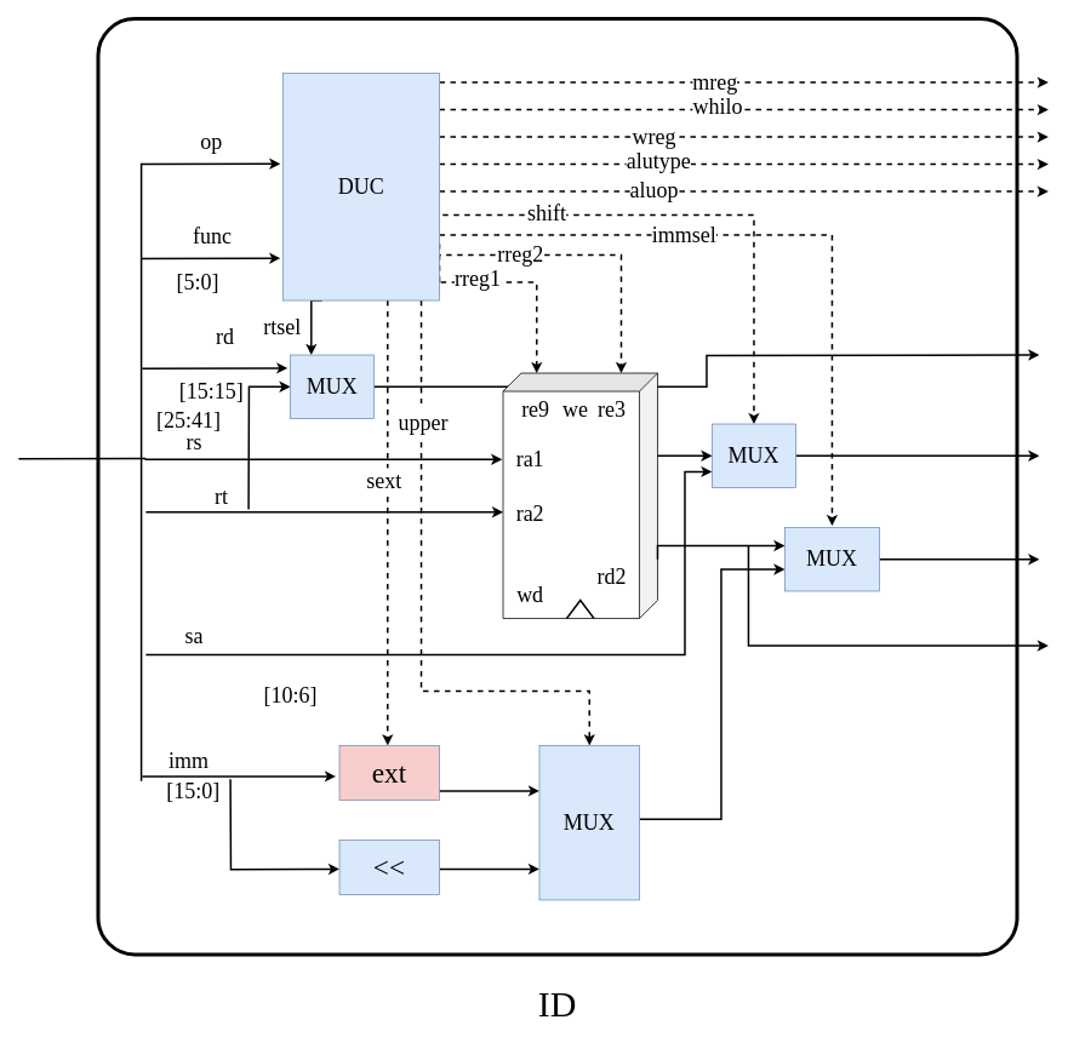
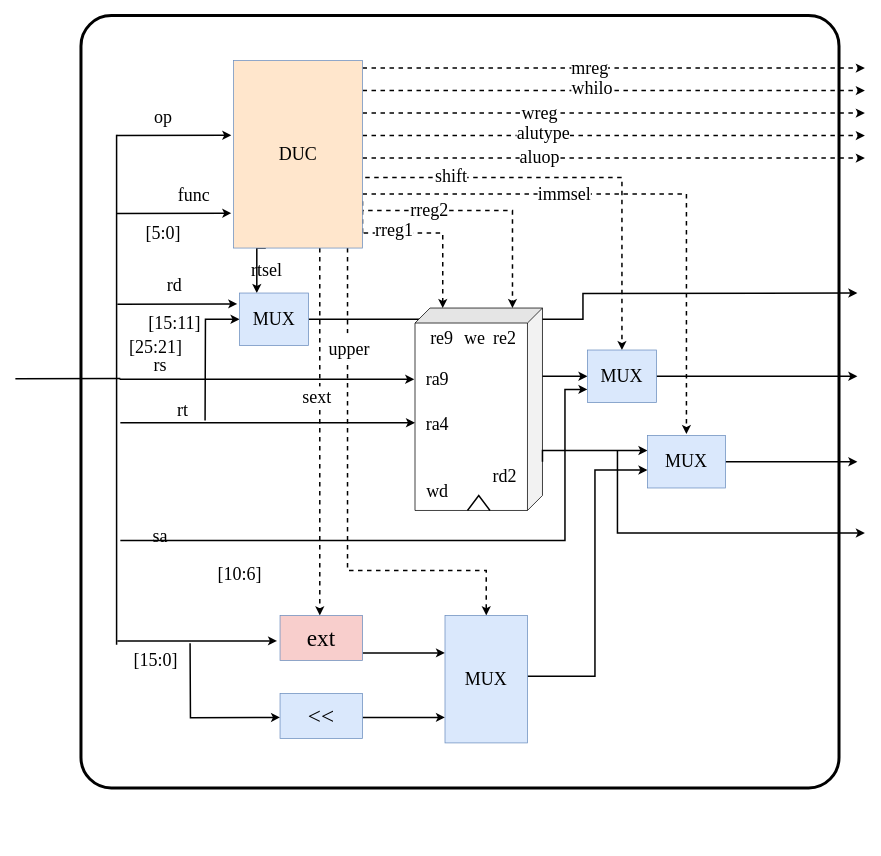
- <mxCell id="35" value="&lt;font style=&quot;font-size: 24px&quot;&gt;op&lt;/font&gt;" style="text;html=1;resizable=0;autosize=1;align=center;verticalAlign=middle;points=[];fillColor=none;strokeColor=none;rounded=0;shadow=0;sketch=0;fontFamily=Times New Roman;" parent="1" vertex="1"><mxGeometry x="212" y="146" width="40" height="20" as="geometry" /></mxCell>
+ <mxCell id="35" value="&lt;font style=&quot;font-size: 24px&quot;&gt;op&lt;/font&gt;" style="text;html=1;resizable=0;autosize=1;align=center;verticalAlign=middle;points=[];fillColor=none;strokeColor=none;rounded=0;shadow=0;sketch=0;fontFamily=Times New Roman;" parent="1" vertex="1"><mxGeometry x="197" y="146" width="40" height="20" as="geometry" /></mxCell>
- <mxCell id="26" value="&lt;font style=&quot;font-size: 24px&quot;&gt;DUC&lt;/font&gt;" style="rounded=0;whiteSpace=wrap;html=1;fillColor=#dae8fc;strokeColor=#6c8ebf;fontFamily=Times New Roman;" parent="1" vertex="1"><mxGeometry x="311" y="80" width="172" height="250" as="geometry" /></mxCell>
+ <mxCell id="26" value="&lt;font style=&quot;font-size: 24px&quot;&gt;DUC&lt;/font&gt;" style="rounded=0;whiteSpace=wrap;html=1;fillColor=#ffe6cc;strokeColor=#6c8ebf;fontFamily=Times New Roman;" parent="1" vertex="1"><mxGeometry x="311" y="80" width="172" height="250" as="geometry" /></mxCell>
- <mxCell id="36" value="&lt;font style=&quot;font-size: 24px&quot;&gt;func&lt;/font&gt;" style="text;html=1;resizable=0;autosize=1;align=center;verticalAlign=middle;points=[];fillColor=none;strokeColor=none;rounded=0;shadow=0;sketch=0;fontFamily=Times New Roman;" parent="1" vertex="1"><mxGeometry x="203" y="250" width="60" height="20" as="geometry" /></mxCell>
+ <mxCell id="36" value="&lt;font style=&quot;font-size: 24px&quot;&gt;func&lt;/font&gt;" style="text;html=1;resizable=0;autosize=1;align=center;verticalAlign=middle;points=[];fillColor=none;strokeColor=none;rounded=0;shadow=0;sketch=0;fontFamily=Times New Roman;" parent="1" vertex="1"><mxGeometry x="228" y="250" width="60" height="20" as="geometry" /></mxCell>
- <mxCell id="44" value="&lt;font style=&quot;font-size: 24px&quot;&gt;rtsel&lt;/font&gt;" style="text;html=1;resizable=0;autosize=1;align=center;verticalAlign=middle;points=[];fillColor=none;strokeColor=none;rounded=0;shadow=0;sketch=0;fontFamily=Times New Roman;" parent="1" vertex="1"><mxGeometry x="280" y="350" width="60" height="20" as="geometry" /></mxCell>
+ <mxCell id="44" value="&lt;font style=&quot;font-size: 24px&quot;&gt;rtsel&lt;/font&gt;" style="text;html=1;resizable=0;autosize=1;align=center;verticalAlign=middle;points=[];fillColor=none;strokeColor=none;rounded=0;shadow=0;sketch=0;fontFamily=Times New Roman;" parent="1" vertex="1"><mxGeometry x="325" y="350" width="60" height="20" as="geometry" /></mxCell>
- <mxCell id="42" value="&lt;font style=&quot;font-size: 24px&quot;&gt;rd&lt;/font&gt;" style="text;html=1;resizable=0;autosize=1;align=center;verticalAlign=middle;points=[];fillColor=none;strokeColor=none;rounded=0;shadow=0;sketch=0;fontFamily=Times New Roman;" parent="1" vertex="1"><mxGeometry x="227" y="360" width="40" height="20" as="geometry" /></mxCell>
+ <mxCell id="42" value="&lt;font style=&quot;font-size: 24px&quot;&gt;rd&lt;/font&gt;" style="text;html=1;resizable=0;autosize=1;align=center;verticalAlign=middle;points=[];fillColor=none;strokeColor=none;rounded=0;shadow=0;sketch=0;fontFamily=Times New Roman;" parent="1" vertex="1"><mxGeometry x="212" y="370" width="40" height="20" as="geometry" /></mxCell>
- <mxCell id="43" value="&lt;span style=&quot;font-size: 24px&quot;&gt;[15:15]&lt;/span&gt;" style="text;html=1;resizable=0;autosize=1;align=center;verticalAlign=middle;points=[];fillColor=none;strokeColor=none;rounded=0;shadow=0;sketch=0;fontFamily=Times New Roman;" parent="1" vertex="1"><mxGeometry x="187" y="420" width="90" height="20" as="geometry" /></mxCell>
+ <mxCell id="43" value="&lt;span style=&quot;font-size: 24px&quot;&gt;[15:11]&lt;/span&gt;" style="text;html=1;resizable=0;autosize=1;align=center;verticalAlign=middle;points=[];fillColor=none;strokeColor=none;rounded=0;shadow=0;sketch=0;fontFamily=Times New Roman;" parent="1" vertex="1"><mxGeometry x="187" y="420" width="90" height="20" as="geometry" /></mxCell>
- <mxCell id="70" value="re3" style="text;html=1;strokeColor=none;fillColor=none;align=center;verticalAlign=middle;whiteSpace=wrap;rounded=0;shadow=0;sketch=0;fontFamily=Times New Roman;fontSize=24;" parent="1" vertex="1"><mxGeometry x="643" y="436" width="60" height="30" as="geometry" /></mxCell>
+ <mxCell id="70" value="re2" style="text;html=1;strokeColor=none;fillColor=none;align=center;verticalAlign=middle;whiteSpace=wrap;rounded=0;shadow=0;sketch=0;fontFamily=Times New Roman;fontSize=24;" parent="1" vertex="1"><mxGeometry x="643" y="436" width="60" height="30" as="geometry" /></mxCell>
- <mxCell id="48" value="&lt;span style=&quot;font-size: 24px&quot;&gt;[25:41]&lt;/span&gt;" style="text;html=1;resizable=0;autosize=1;align=center;verticalAlign=middle;points=[];fillColor=none;strokeColor=none;rounded=0;shadow=0;sketch=0;fontFamily=Times New Roman;" parent="1" vertex="1"><mxGeometry x="162" y="453" width="90" height="20" as="geometry" /></mxCell>
+ <mxCell id="48" value="&lt;span style=&quot;font-size: 24px&quot;&gt;[25:21]&lt;/span&gt;" style="text;html=1;resizable=0;autosize=1;align=center;verticalAlign=middle;points=[];fillColor=none;strokeColor=none;rounded=0;shadow=0;sketch=0;fontFamily=Times New Roman;" parent="1" vertex="1"><mxGeometry x="162" y="453" width="90" height="20" as="geometry" /></mxCell>
- <mxCell id="49" value="ra1" style="text;html=1;strokeColor=none;fillColor=none;align=center;verticalAlign=middle;whiteSpace=wrap;rounded=0;shadow=0;sketch=0;fontFamily=Times New Roman;fontSize=24;" parent="1" vertex="1"><mxGeometry x="553" y="490" width="60" height="30" as="geometry" /></mxCell>
+ <mxCell id="49" value="ra9" style="text;html=1;strokeColor=none;fillColor=none;align=center;verticalAlign=middle;whiteSpace=wrap;rounded=0;shadow=0;sketch=0;fontFamily=Times New Roman;fontSize=24;" parent="1" vertex="1"><mxGeometry x="553" y="490" width="60" height="30" as="geometry" /></mxCell>
- <mxCell id="50" value="ra2" style="text;html=1;strokeColor=none;fillColor=none;align=center;verticalAlign=middle;whiteSpace=wrap;rounded=0;shadow=0;sketch=0;fontFamily=Times New Roman;fontSize=24;" parent="1" vertex="1"><mxGeometry x="553" y="550" width="60" height="30" as="geometry" /></mxCell>
+ <mxCell id="50" value="ra4" style="text;html=1;strokeColor=none;fillColor=none;align=center;verticalAlign=middle;whiteSpace=wrap;rounded=0;shadow=0;sketch=0;fontFamily=Times New Roman;fontSize=24;" parent="1" vertex="1"><mxGeometry x="553" y="550" width="60" height="30" as="geometry" /></mxCell>
- <mxCell id="54" value="&lt;font style=&quot;font-size: 24px&quot;&gt;sa&lt;/font&gt;" style="text;html=1;resizable=0;autosize=1;align=center;verticalAlign=middle;points=[];fillColor=none;strokeColor=none;rounded=0;shadow=0;sketch=0;fontFamily=Times New Roman;" parent="1" vertex="1"><mxGeometry x="193" y="690" width="40" height="20" as="geometry" /></mxCell>
+ <mxCell id="54" value="&lt;font style=&quot;font-size: 24px&quot;&gt;sa&lt;/font&gt;" style="text;html=1;resizable=0;autosize=1;align=center;verticalAlign=middle;points=[];fillColor=none;strokeColor=none;rounded=0;shadow=0;sketch=0;fontFamily=Times New Roman;" parent="1" vertex="1"><mxGeometry x="193" y="705" width="40" height="20" as="geometry" /></mxCell>
- <mxCell id="61" value="&lt;font style=&quot;font-size: 24px&quot;&gt;imm&lt;/font&gt;" style="text;html=1;resizable=0;autosize=1;align=center;verticalAlign=middle;points=[];fillColor=none;strokeColor=none;rounded=0;shadow=0;sketch=0;fontFamily=Times New Roman;" parent="1" vertex="1"><mxGeometry x="177" y="827" width="60" height="20" as="geometry" /></mxCell>
- <mxCell id="62" value="&lt;span style=&quot;font-size: 24px&quot;&gt;[15:0]&lt;/span&gt;" style="text;html=1;resizable=0;autosize=1;align=center;verticalAlign=middle;points=[];fillColor=none;strokeColor=none;rounded=0;shadow=0;sketch=0;fontFamily=Times New Roman;" parent="1" vertex="1"><mxGeometry x="177" y="860" width="70" height="20" as="geometry" /></mxCell>
+ <mxCell id="62" value="&lt;span style=&quot;font-size: 24px&quot;&gt;[15:0]&lt;/span&gt;" style="text;html=1;resizable=0;autosize=1;align=center;verticalAlign=middle;points=[];fillColor=none;strokeColor=none;rounded=0;shadow=0;sketch=0;fontFamily=Times New Roman;" parent="1" vertex="1"><mxGeometry x="172" y="870" width="70" height="20" as="geometry" /></mxCell>
- <mxCell id="75" value="&lt;font style=&quot;font-size: 40px&quot;&gt;ID&lt;/font&gt;" style="text;html=1;strokeColor=none;fillColor=none;align=center;verticalAlign=middle;whiteSpace=wrap;rounded=0;shadow=0;sketch=0;fontFamily=Times New Roman;fontSize=24;" parent="1" vertex="1"><mxGeometry x="583" y="1089" width="60" height="30" as="geometry" /></mxCell>
